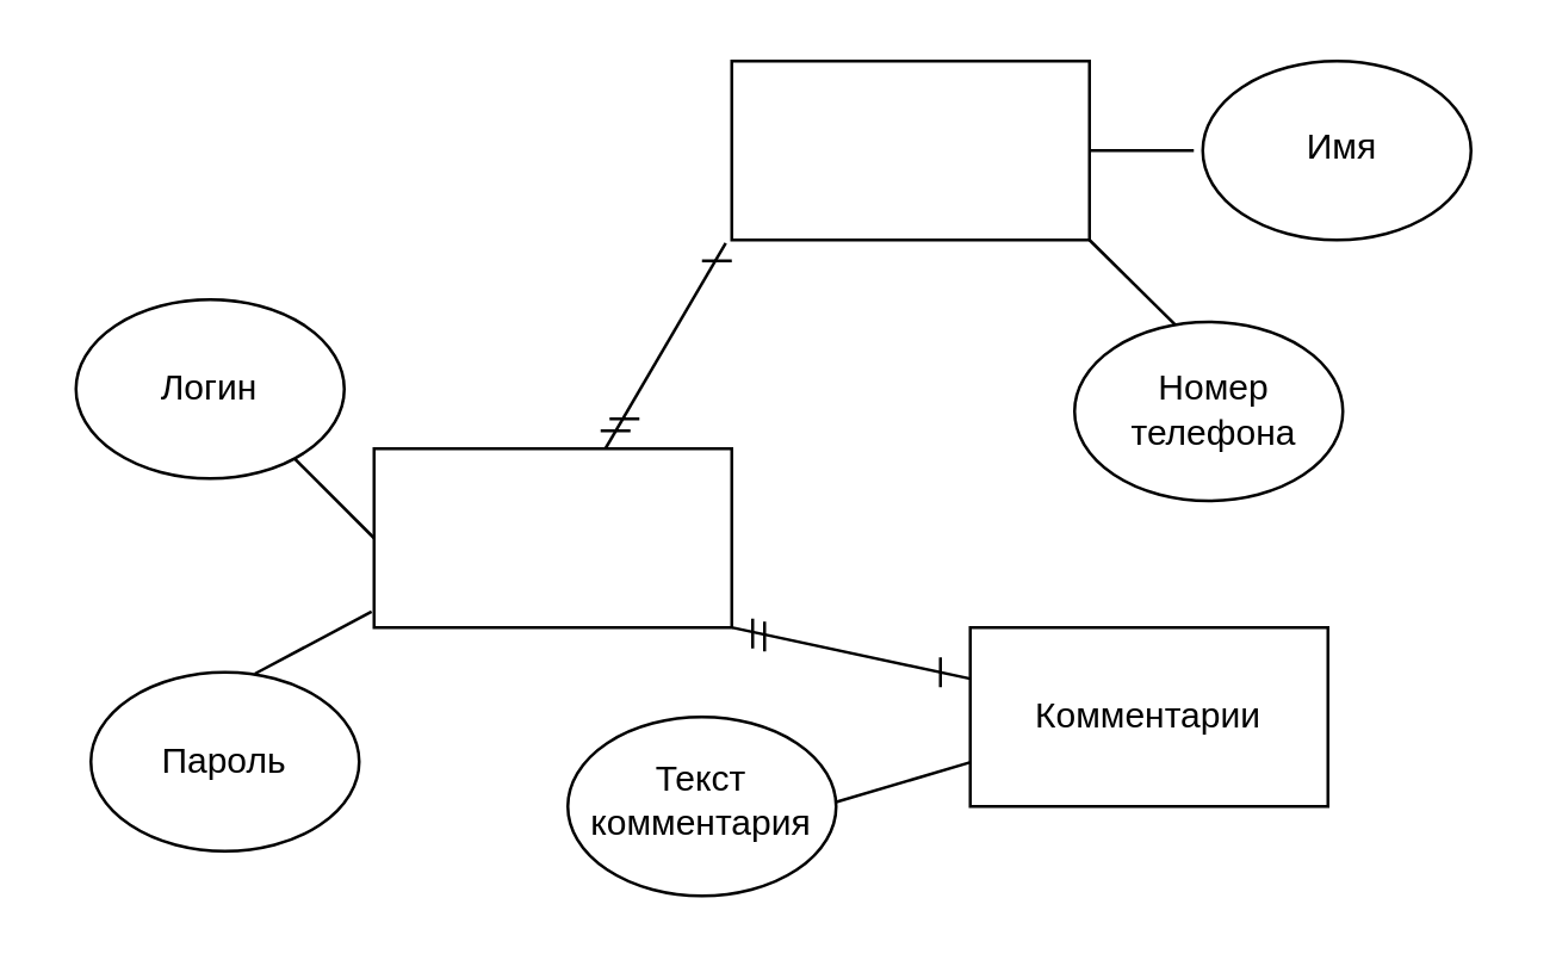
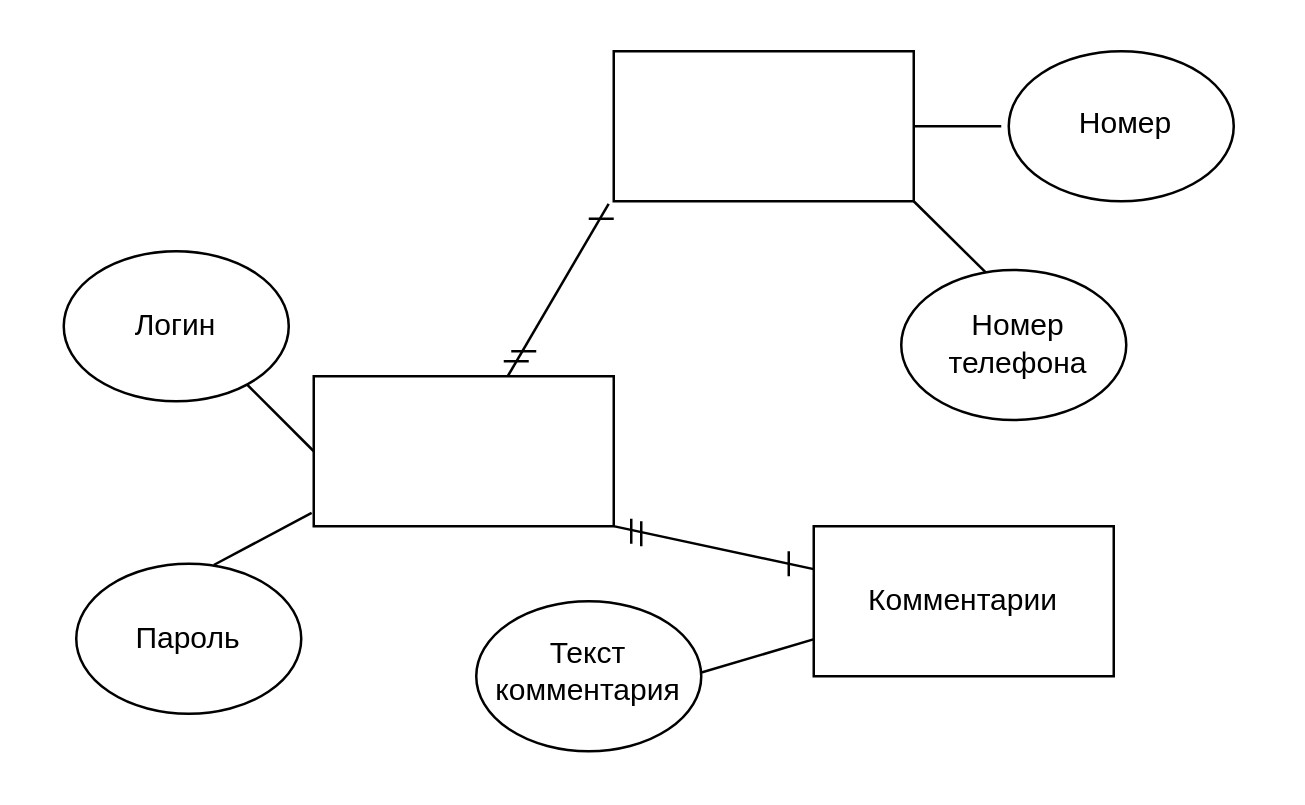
- <mxCell id="24" value="Имя" style="text;html=1;strokeColor=none;fillColor=none;align=center;verticalAlign=middle;whiteSpace=wrap;rounded=0;" vertex="1" parent="1"><mxGeometry x="400" y="34" width="100" height="30" as="geometry" /></mxCell>
+ <mxCell id="24" value="Номер" style="text;html=1;strokeColor=none;fillColor=none;align=center;verticalAlign=middle;whiteSpace=wrap;rounded=0;" vertex="1" parent="1"><mxGeometry x="400" y="34" width="100" height="30" as="geometry" /></mxCell>
